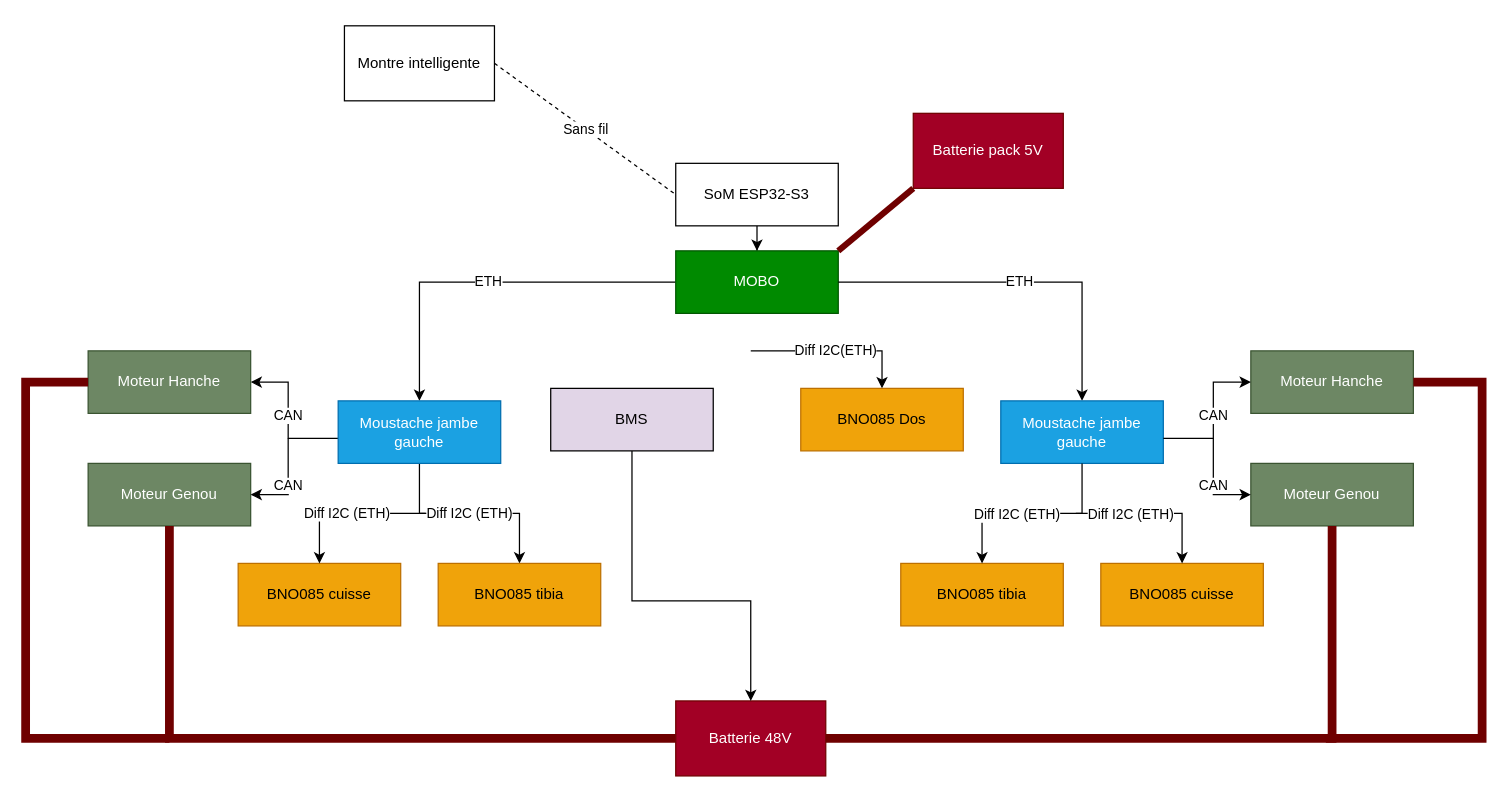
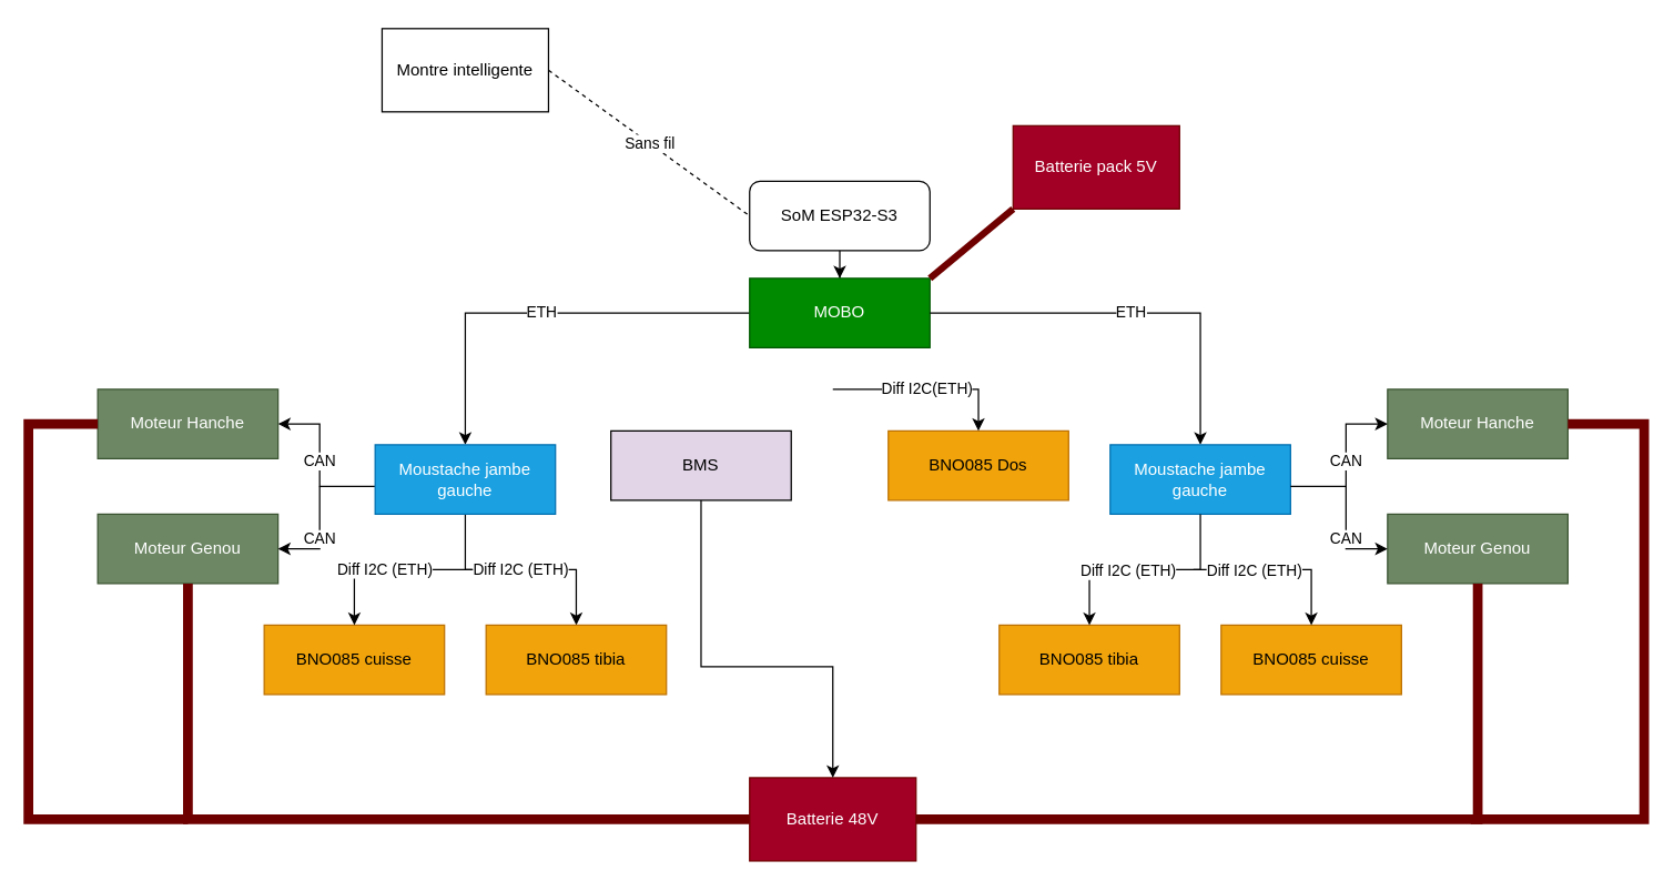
- <mxCell id="3" value="SoM ESP32-S3" style="rounded=0;whiteSpace=wrap;html=1;" vertex="1" parent="1"><mxGeometry x="540" y="130" width="130" height="50" as="geometry" /></mxCell>
+ <mxCell id="3" value="SoM ESP32-S3" style="whiteSpace=wrap;html=1;rounded=1;" vertex="1" parent="1"><mxGeometry x="540" y="130" width="130" height="50" as="geometry" /></mxCell>
